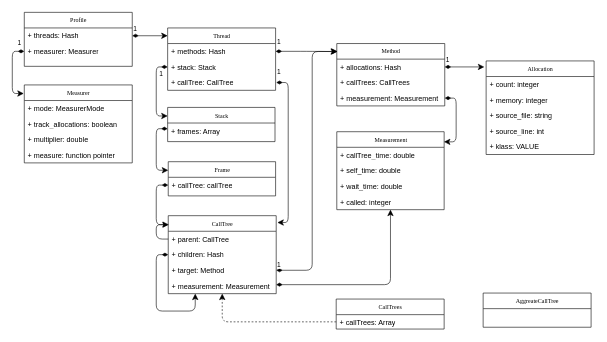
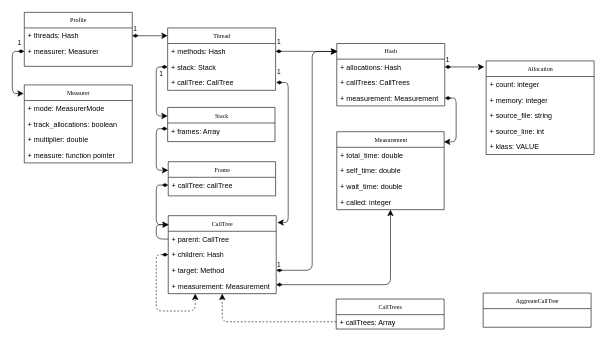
- <mxCell id="9" value="Method" style="swimlane;html=1;fontStyle=0;childLayout=stackLayout;horizontal=1;startSize=26;fillColor=none;horizontalStack=0;resizeParent=1;resizeLast=0;collapsible=1;marginBottom=0;swimlaneFillColor=#ffffff;rounded=0;shadow=0;comic=0;labelBackgroundColor=none;strokeWidth=1;fontFamily=Verdana;fontSize=10;align=center;" parent="1" vertex="1"><mxGeometry x="561" y="72" width="180" height="104" as="geometry" /></mxCell>
+ <mxCell id="9" value="Hash" style="swimlane;html=1;fontStyle=0;childLayout=stackLayout;horizontal=1;startSize=26;fillColor=none;horizontalStack=0;resizeParent=1;resizeLast=0;collapsible=1;marginBottom=0;swimlaneFillColor=#ffffff;rounded=0;shadow=0;comic=0;labelBackgroundColor=none;strokeWidth=1;fontFamily=Verdana;fontSize=10;align=center;" parent="1" vertex="1"><mxGeometry x="561" y="72" width="180" height="104" as="geometry" /></mxCell>
- <mxCell id="50" value="+ callTree_time: double" style="text;html=1;strokeColor=none;fillColor=none;align=left;verticalAlign=top;spacingLeft=4;spacingRight=4;whiteSpace=wrap;overflow=hidden;rotatable=0;points=[[0,0.5],[1,0.5]];portConstraint=eastwest;" vertex="1" parent="49"><mxGeometry y="26" width="179" height="26" as="geometry" /></mxCell>
+ <mxCell id="50" value="+ total_time: double" style="text;html=1;strokeColor=none;fillColor=none;align=left;verticalAlign=top;spacingLeft=4;spacingRight=4;whiteSpace=wrap;overflow=hidden;rotatable=0;points=[[0,0.5],[1,0.5]];portConstraint=eastwest;" vertex="1" parent="49"><mxGeometry y="26" width="179" height="26" as="geometry" /></mxCell>
- <mxCell id="18" style="edgeStyle=orthogonalEdgeStyle;rounded=1;orthogonalLoop=1;jettySize=auto;html=1;entryX=0.25;entryY=1;entryDx=0;entryDy=0;startArrow=diamondThin;startFill=1;endArrow=classic;endFill=1;startSize=8;endSize=8;exitX=0;exitY=0.5;exitDx=0;exitDy=0;" edge="1" parent="13" source="16" target="13"><mxGeometry relative="1" as="geometry"><Array as="points"><mxPoint x="-20" y="65" /><mxPoint x="-20" y="159" /><mxPoint x="45" y="159" /></Array></mxGeometry></mxCell>
+ <mxCell id="18" style="edgeStyle=orthogonalEdgeStyle;rounded=1;orthogonalLoop=1;jettySize=auto;html=1;entryX=0.25;entryY=1;entryDx=0;entryDy=0;startArrow=diamondThin;startFill=1;endArrow=classic;endFill=1;startSize=8;endSize=8;exitX=0;exitY=0.5;exitDx=0;exitDy=0;dashed=1;" edge="1" parent="13" source="16" target="13"><mxGeometry relative="1" as="geometry"><Array as="points"><mxPoint x="-20" y="65" /><mxPoint x="-20" y="159" /><mxPoint x="45" y="159" /></Array></mxGeometry></mxCell>
